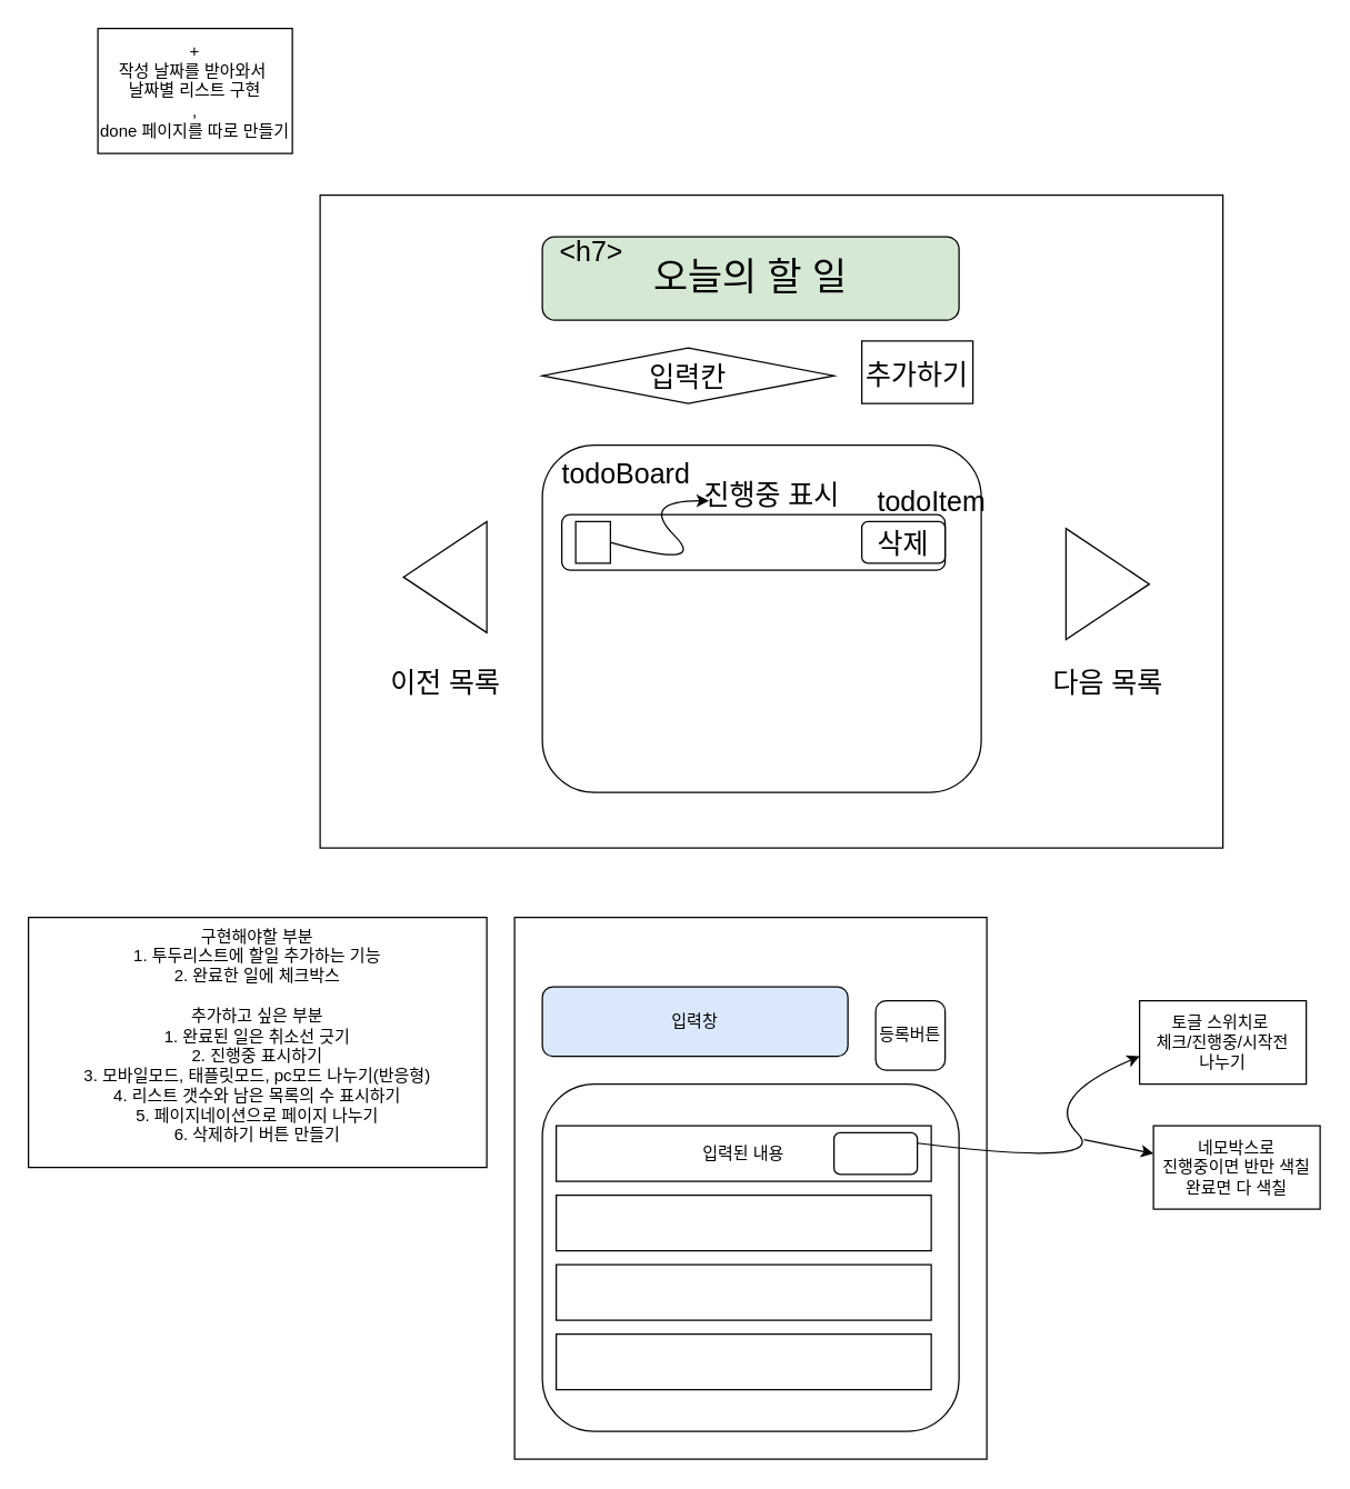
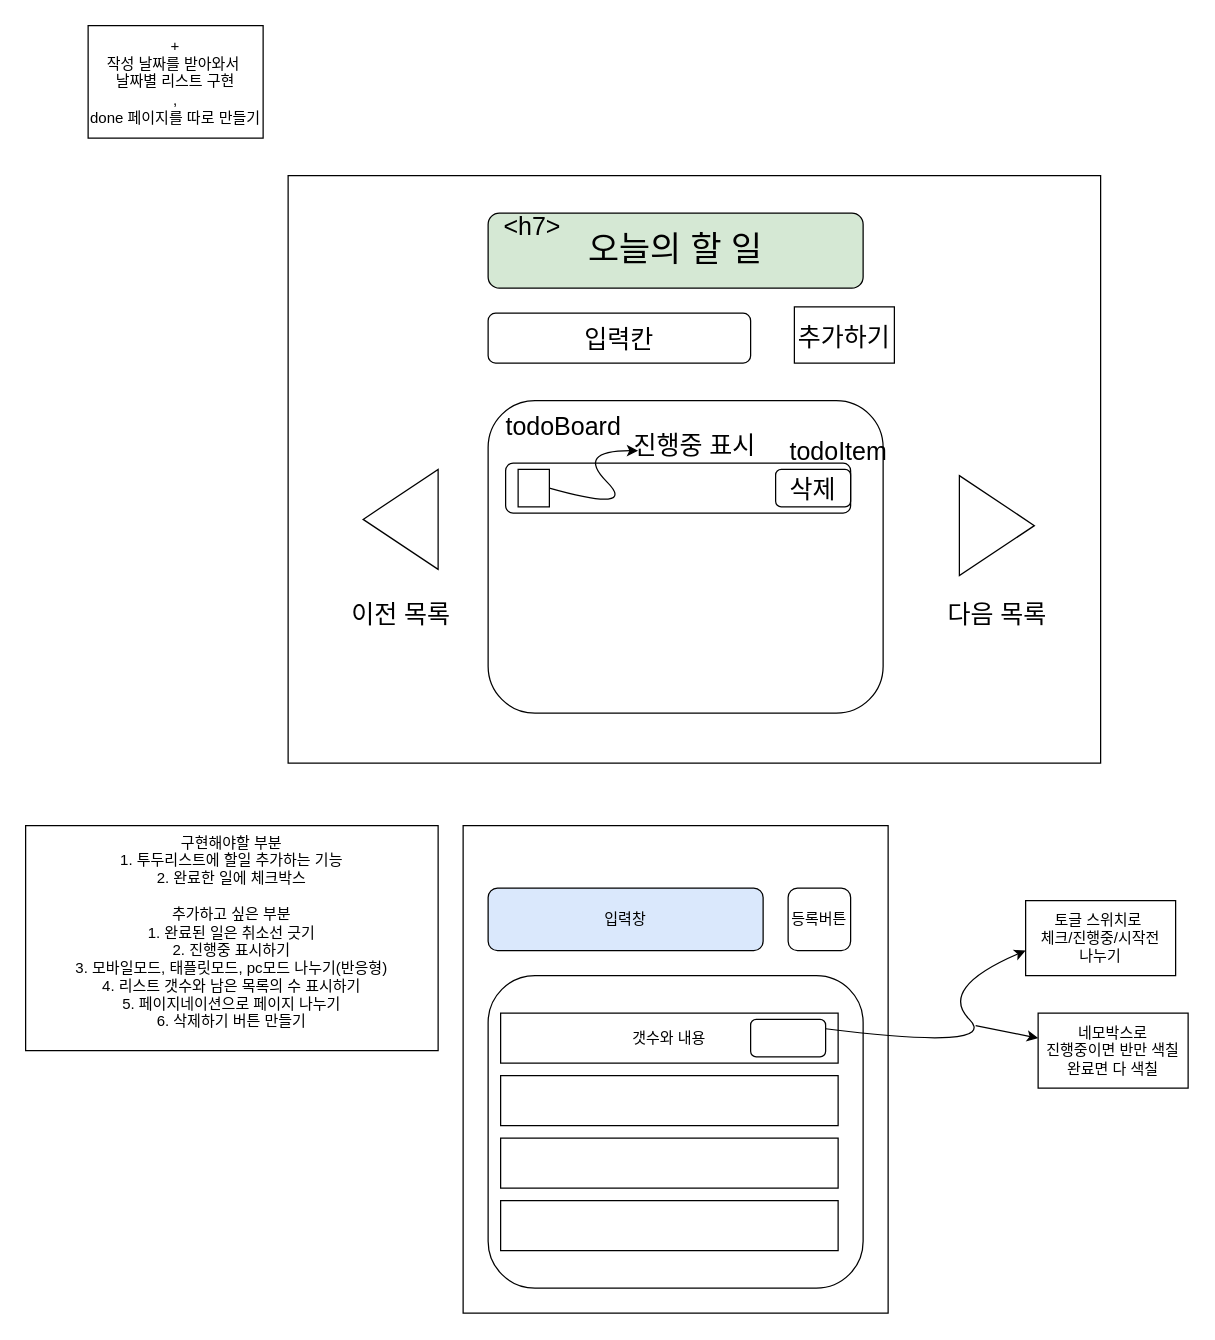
- <mxCell id="19" value="&lt;font style=&quot;font-size: 20px;&quot;&gt;추가하기&lt;/font&gt;" style="rounded=0;whiteSpace=wrap;html=1;fontSize=27;" parent="1" vertex="1"><mxGeometry x="620" y="245" width="80" height="45" as="geometry" /></mxCell>
+ <mxCell id="19" value="&lt;font style=&quot;font-size: 20px;&quot;&gt;추가하기&lt;/font&gt;" style="rounded=0;whiteSpace=wrap;html=1;fontSize=27;" parent="1" vertex="1"><mxGeometry x="635" y="245" width="80" height="45" as="geometry" /></mxCell>
- <mxCell id="20" value="입력칸" style="rhombus;whiteSpace=wrap;html=1;fontSize=20;" parent="1" vertex="1"><mxGeometry x="390" y="250" width="210" height="40" as="geometry" /></mxCell>
+ <mxCell id="20" value="입력칸" style="rounded=1;whiteSpace=wrap;html=1;fontSize=20;" parent="1" vertex="1"><mxGeometry x="390" y="250" width="210" height="40" as="geometry" /></mxCell>
- <mxCell id="5" value="등록버튼" style="rounded=1;whiteSpace=wrap;html=1;" parent="1" vertex="1"><mxGeometry x="630" y="720" width="50" height="50" as="geometry" /></mxCell>
+ <mxCell id="5" value="등록버튼" style="rounded=1;whiteSpace=wrap;html=1;" parent="1" vertex="1"><mxGeometry x="630" y="710" width="50" height="50" as="geometry" /></mxCell>
- <mxCell id="7" value="입력된 내용" style="rounded=0;whiteSpace=wrap;html=1;" parent="1" vertex="1"><mxGeometry x="400" y="810" width="270" height="40" as="geometry" /></mxCell>
+ <mxCell id="7" value="갯수와 내용" style="rounded=0;whiteSpace=wrap;html=1;" parent="1" vertex="1"><mxGeometry x="400" y="810" width="270" height="40" as="geometry" /></mxCell>
